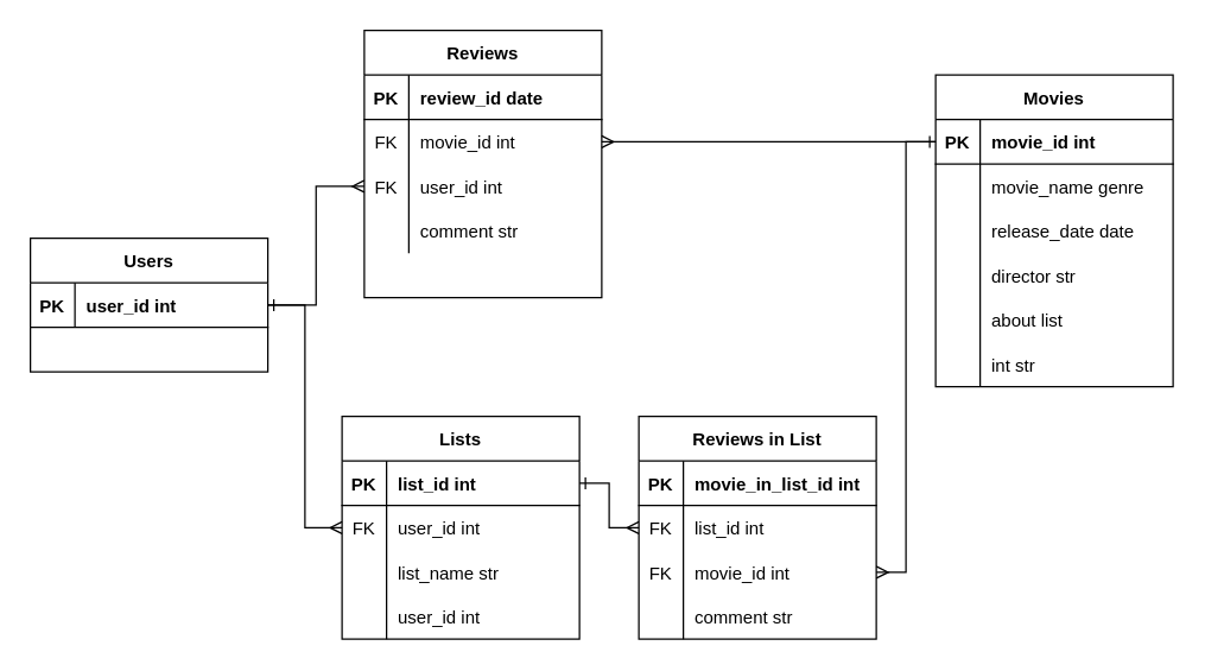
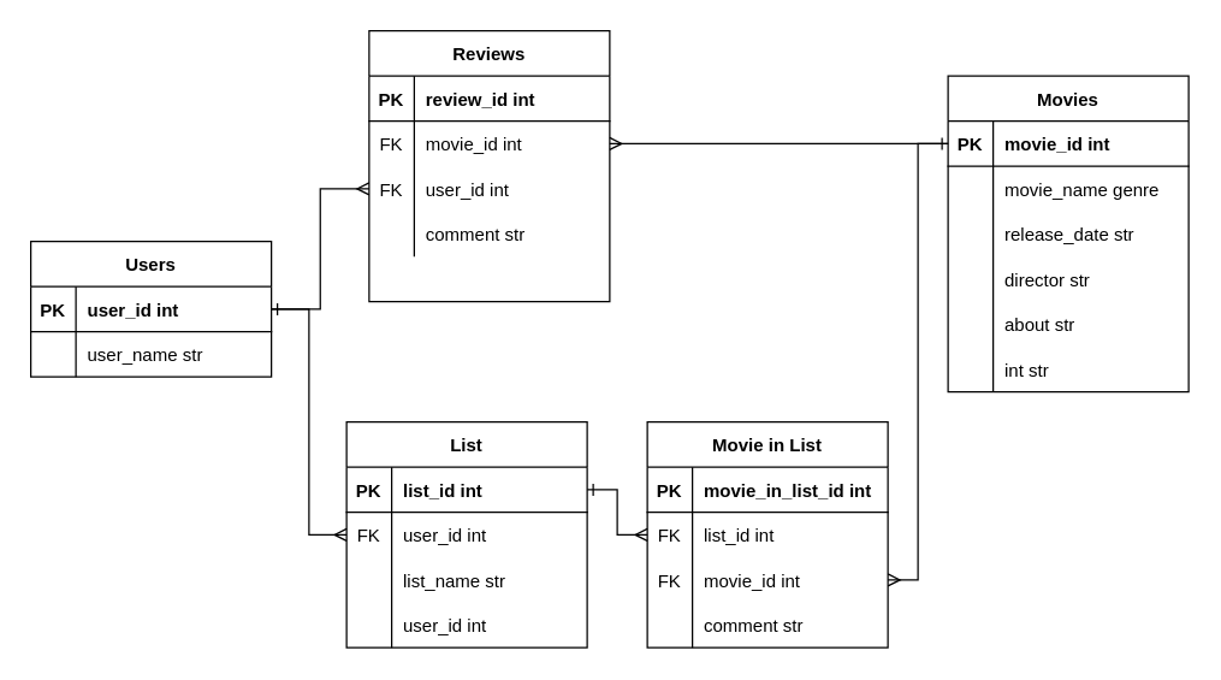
- <mxCell id="24" value="review_id date" style="shape=partialRectangle;overflow=hidden;connectable=0;fillColor=none;top=0;left=0;bottom=0;right=0;align=left;spacingLeft=6;fontStyle=1;" parent="22" vertex="1"><mxGeometry x="30" width="130" height="30" as="geometry"><mxRectangle width="130" height="30" as="alternateBounds" /></mxGeometry></mxCell>
+ <mxCell id="24" value="review_id int" style="shape=partialRectangle;overflow=hidden;connectable=0;fillColor=none;top=0;left=0;bottom=0;right=0;align=left;spacingLeft=6;fontStyle=1;" parent="22" vertex="1"><mxGeometry x="30" width="130" height="30" as="geometry"><mxRectangle width="130" height="30" as="alternateBounds" /></mxGeometry></mxCell>
- <mxCell id="11" value="release_date date" style="shape=partialRectangle;overflow=hidden;connectable=0;fillColor=none;top=0;left=0;bottom=0;right=0;align=left;spacingLeft=6;" parent="9" vertex="1"><mxGeometry x="30" width="130" height="30" as="geometry"><mxRectangle width="130" height="30" as="alternateBounds" /></mxGeometry></mxCell>
+ <mxCell id="11" value="release_date str" style="shape=partialRectangle;overflow=hidden;connectable=0;fillColor=none;top=0;left=0;bottom=0;right=0;align=left;spacingLeft=6;" parent="9" vertex="1"><mxGeometry x="30" width="130" height="30" as="geometry"><mxRectangle width="130" height="30" as="alternateBounds" /></mxGeometry></mxCell>
- <mxCell id="17" value="about list" style="shape=partialRectangle;overflow=hidden;connectable=0;fillColor=none;top=0;left=0;bottom=0;right=0;align=left;spacingLeft=6;" parent="15" vertex="1"><mxGeometry x="30" width="130" height="30" as="geometry"><mxRectangle width="130" height="30" as="alternateBounds" /></mxGeometry></mxCell>
+ <mxCell id="17" value="about str" style="shape=partialRectangle;overflow=hidden;connectable=0;fillColor=none;top=0;left=0;bottom=0;right=0;align=left;spacingLeft=6;" parent="15" vertex="1"><mxGeometry x="30" width="130" height="30" as="geometry"><mxRectangle width="130" height="30" as="alternateBounds" /></mxGeometry></mxCell>
+ <mxCell id="42" value="user_name str" style="shape=partialRectangle;overflow=hidden;connectable=0;fillColor=none;top=0;left=0;bottom=0;right=0;align=left;spacingLeft=6;" parent="40" vertex="1"><mxGeometry x="30" width="130" height="30" as="geometry"><mxRectangle width="130" height="30" as="alternateBounds" /></mxGeometry></mxCell>
- <mxCell id="43" value="Lists" style="shape=table;startSize=30;container=1;collapsible=1;childLayout=tableLayout;fixedRows=1;rowLines=0;fontStyle=1;align=center;resizeLast=1;" parent="1" vertex="1"><mxGeometry x="230" y="280" width="160" height="150" as="geometry" /></mxCell>
+ <mxCell id="43" value="List" style="shape=table;startSize=30;container=1;collapsible=1;childLayout=tableLayout;fixedRows=1;rowLines=0;fontStyle=1;align=center;resizeLast=1;" parent="1" vertex="1"><mxGeometry x="230" y="280" width="160" height="150" as="geometry" /></mxCell>
- <mxCell id="59" value="Reviews in List" style="shape=table;startSize=30;container=1;collapsible=1;childLayout=tableLayout;fixedRows=1;rowLines=0;fontStyle=1;align=center;resizeLast=1;" vertex="1" parent="1"><mxGeometry x="430" y="280" width="160" height="150" as="geometry" /></mxCell>
+ <mxCell id="59" value="Movie in List" style="shape=table;startSize=30;container=1;collapsible=1;childLayout=tableLayout;fixedRows=1;rowLines=0;fontStyle=1;align=center;resizeLast=1;" vertex="1" parent="1"><mxGeometry x="430" y="280" width="160" height="150" as="geometry" /></mxCell>
